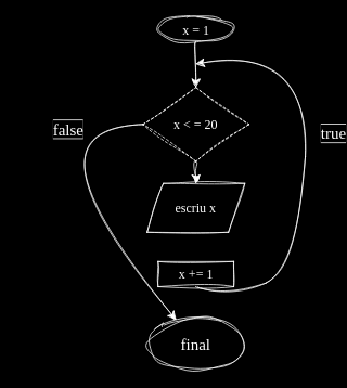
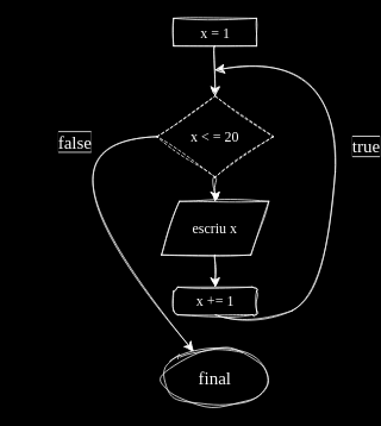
- <mxCell id="4" value="x = 1" style="ellipse;whiteSpace=wrap;html=1;sketch=1;hachureGap=4;jiggle=2;curveFitting=1;fontFamily=Architects Daughter;fontSource=https%3A%2F%2Ffonts.googleapis.com%2Fcss%3Ffamily%3DArchitects%2BDaughter;fontSize=16;fillColor=#000000;strokeColor=#FFFFFF;fontColor=#FFFFFF;labelBackgroundColor=none;" parent="1" vertex="1"><mxGeometry x="193.6" y="20" width="92.94" height="31" as="geometry" /></mxCell>
+ <mxCell id="4" value="x = 1" style="rounded=0;whiteSpace=wrap;html=1;sketch=1;hachureGap=4;jiggle=2;curveFitting=1;fontFamily=Architects Daughter;fontSource=https%3A%2F%2Ffonts.googleapis.com%2Fcss%3Ffamily%3DArchitects%2BDaughter;fontSize=16;fillColor=#000000;strokeColor=#FFFFFF;fontColor=#FFFFFF;labelBackgroundColor=none;" parent="1" vertex="1"><mxGeometry x="193.6" y="20" width="92.94" height="31" as="geometry" /></mxCell>
+ <mxCell id="13" value="" style="endArrow=classic;html=1;rounded=0;sketch=1;hachureGap=4;jiggle=2;curveFitting=1;fontFamily=Architects Daughter;fontSource=https%3A%2F%2Ffonts.googleapis.com%2Fcss%3Ffamily%3DArchitects%2BDaughter;fontSize=16;startSize=8;endSize=8;curved=1;strokeColor=#FFFFFF;exitX=0.5;exitY=1;exitDx=0;exitDy=0;entryX=0.5;entryY=0;entryDx=0;entryDy=0;" parent="1" source="7" target="12" edge="1"><mxGeometry width="50" height="50" relative="1" as="geometry"><mxPoint x="314" y="265" as="sourcePoint" /><mxPoint x="314" y="321" as="targetPoint" /><Array as="points" /></mxGeometry></mxCell>
- <mxCell id="12" value="x += 1" style="rounded=0;whiteSpace=wrap;html=1;sketch=1;hachureGap=4;jiggle=2;curveFitting=1;fontFamily=Architects Daughter;fontSource=https%3A%2F%2Ffonts.googleapis.com%2Fcss%3Ffamily%3DArchitects%2BDaughter;fontSize=16;fillColor=#000000;strokeColor=#FFFFFF;fontColor=#FFFFFF;labelBackgroundColor=none;" parent="1" vertex="1"><mxGeometry x="193.6" y="321" width="92.94" height="31" as="geometry" /></mxCell>
+ <mxCell id="12" value="x += 1" style="whiteSpace=wrap;html=1;sketch=1;hachureGap=4;jiggle=2;curveFitting=1;fontFamily=Architects Daughter;fontSource=https%3A%2F%2Ffonts.googleapis.com%2Fcss%3Ffamily%3DArchitects%2BDaughter;fontSize=16;fillColor=#000000;strokeColor=#FFFFFF;fontColor=#FFFFFF;labelBackgroundColor=none;rounded=1;" parent="1" vertex="1"><mxGeometry x="193.6" y="321" width="92.94" height="31" as="geometry" /></mxCell>
